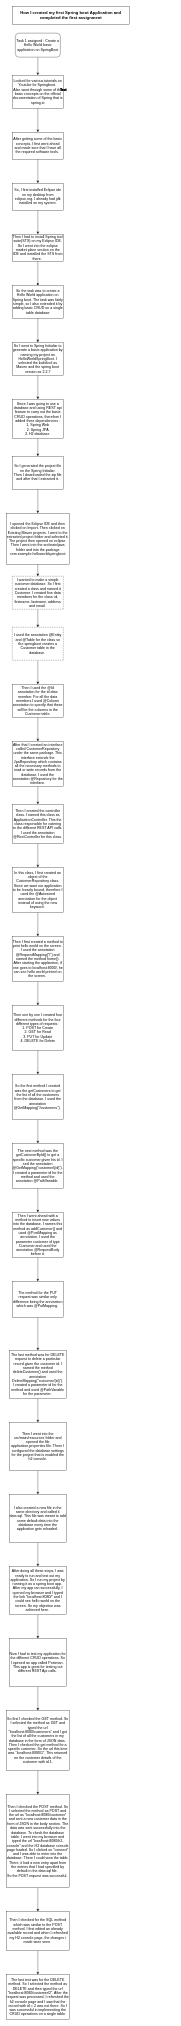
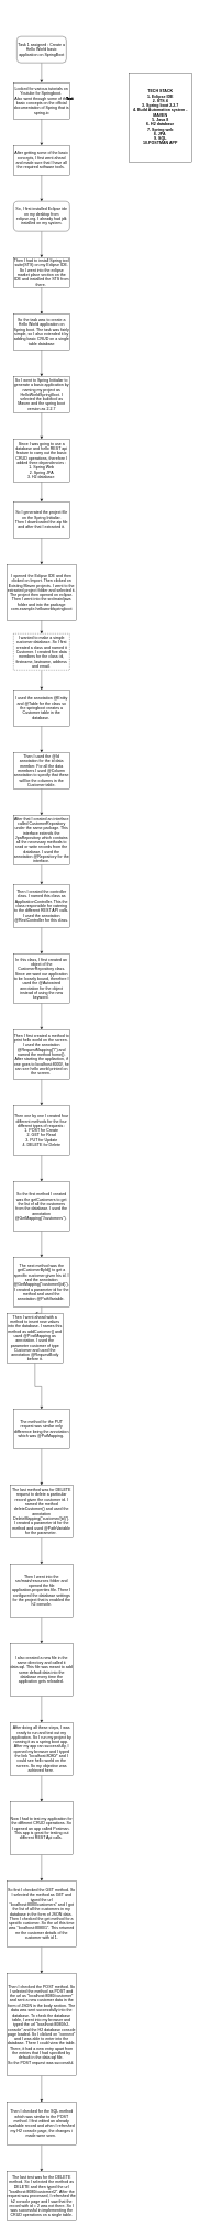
- <mxCell id="68" value="&lt;b&gt;&lt;font style=&quot;font-size: 14px&quot;&gt;How I created my first Spring boot Application and completed the first assignment&lt;/font&gt;&lt;/b&gt;" style="rounded=0;whiteSpace=wrap;html=1;" vertex="1" parent="1"><mxGeometry x="40" y="20" width="390" height="60" as="geometry" /></mxCell>
+ <mxCell id="63" value="&lt;b&gt;TECH STACK&lt;/b&gt;&lt;br&gt;&lt;b&gt;1. Eclipse IDE&lt;br&gt;2. STS 4&lt;br&gt;3. Spring boot 2.2.7&lt;br&gt;4. Build Automation system - MAVEN&lt;br&gt;5. Java 8&lt;br&gt;6. H2 database&lt;br&gt;7. Spring web&lt;br&gt;8. JPA&amp;nbsp;&lt;br&gt;9. SQL&lt;br&gt;10.POSTMAN APP&lt;/b&gt;" style="rounded=0;whiteSpace=wrap;html=1;" vertex="1" parent="1"><mxGeometry x="390" y="220" width="190" height="270" as="geometry" /></mxCell>
- <mxCell id="9" value="So, I first installed Eclipse ide on my desktop from eclipse.org. I already had jdk installed on my system." style="rounded=0;whiteSpace=wrap;html=1;" vertex="1" parent="1"><mxGeometry x="40" y="610" width="170" height="90" as="geometry" /></mxCell>
+ <mxCell id="9" value="So, I first installed Eclipse ide on my desktop from eclipse.org. I already had jdk installed on my system." style="whiteSpace=wrap;html=1;rounded=1;" vertex="1" parent="1"><mxGeometry x="40" y="610" width="170" height="90" as="geometry" /></mxCell>
- <mxCell id="17" value="Since I was going to use a database and using REST api feature to carry out the basic CRUD operations, therefore I added three dependencies :&lt;br&gt;1. Spring Web&lt;br&gt;2. Spring JPA&lt;br&gt;3. H2 database&amp;nbsp;" style="rounded=0;whiteSpace=wrap;html=1;" vertex="1" parent="1"><mxGeometry x="40" y="1330" width="170" height="130" as="geometry" /></mxCell>
+ <mxCell id="17" value="Since I was going to use a database and hello REST api feature to carry out the basic CRUD operations, therefore I added three dependencies :&lt;br&gt;1. Spring Web&lt;br&gt;2. Spring JPA&lt;br&gt;3. H2 database&amp;nbsp;" style="rounded=0;whiteSpace=wrap;html=1;" vertex="1" parent="1"><mxGeometry x="40" y="1330" width="170" height="130" as="geometry" /></mxCell>
- <mxCell id="25" value="I used the annotation @Entity and @Table for the class so the springboot creates a Customer table in the database.&amp;nbsp;&lt;br&gt;" style="rounded=0;whiteSpace=wrap;html=1;dashed=1;" vertex="1" parent="1"><mxGeometry x="40" y="2090" width="170" height="110" as="geometry" /></mxCell>
+ <mxCell id="25" value="I used the annotation @Entity and @Table for the class so the springboot creates a Customer table in the database.&amp;nbsp;&lt;br&gt;" style="rounded=0;whiteSpace=wrap;html=1;" vertex="1" parent="1"><mxGeometry x="40" y="2090" width="170" height="110" as="geometry" /></mxCell>
- <mxCell id="43" value="Then I went ahead with a method to insert new values into the database. I names this method as addCustomer() and used @PostMapping as annotation. I used the parameter customer of type Customer and used the annotation @RequestBody before it." style="rounded=0;whiteSpace=wrap;html=1;" vertex="1" parent="1"><mxGeometry x="40" y="4040" width="170" height="150" as="geometry" /></mxCell>
+ <mxCell id="43" value="Then I went ahead with a method to insert new values into the database. I names this method as addCustomer() and used @PostMapping as annotation. I used the parameter customer of type Customer and used the annotation @RequestBody before it." style="rounded=0;whiteSpace=wrap;html=1;" vertex="1" parent="1"><mxGeometry x="20" y="3980" width="170" height="150" as="geometry" /></mxCell>
